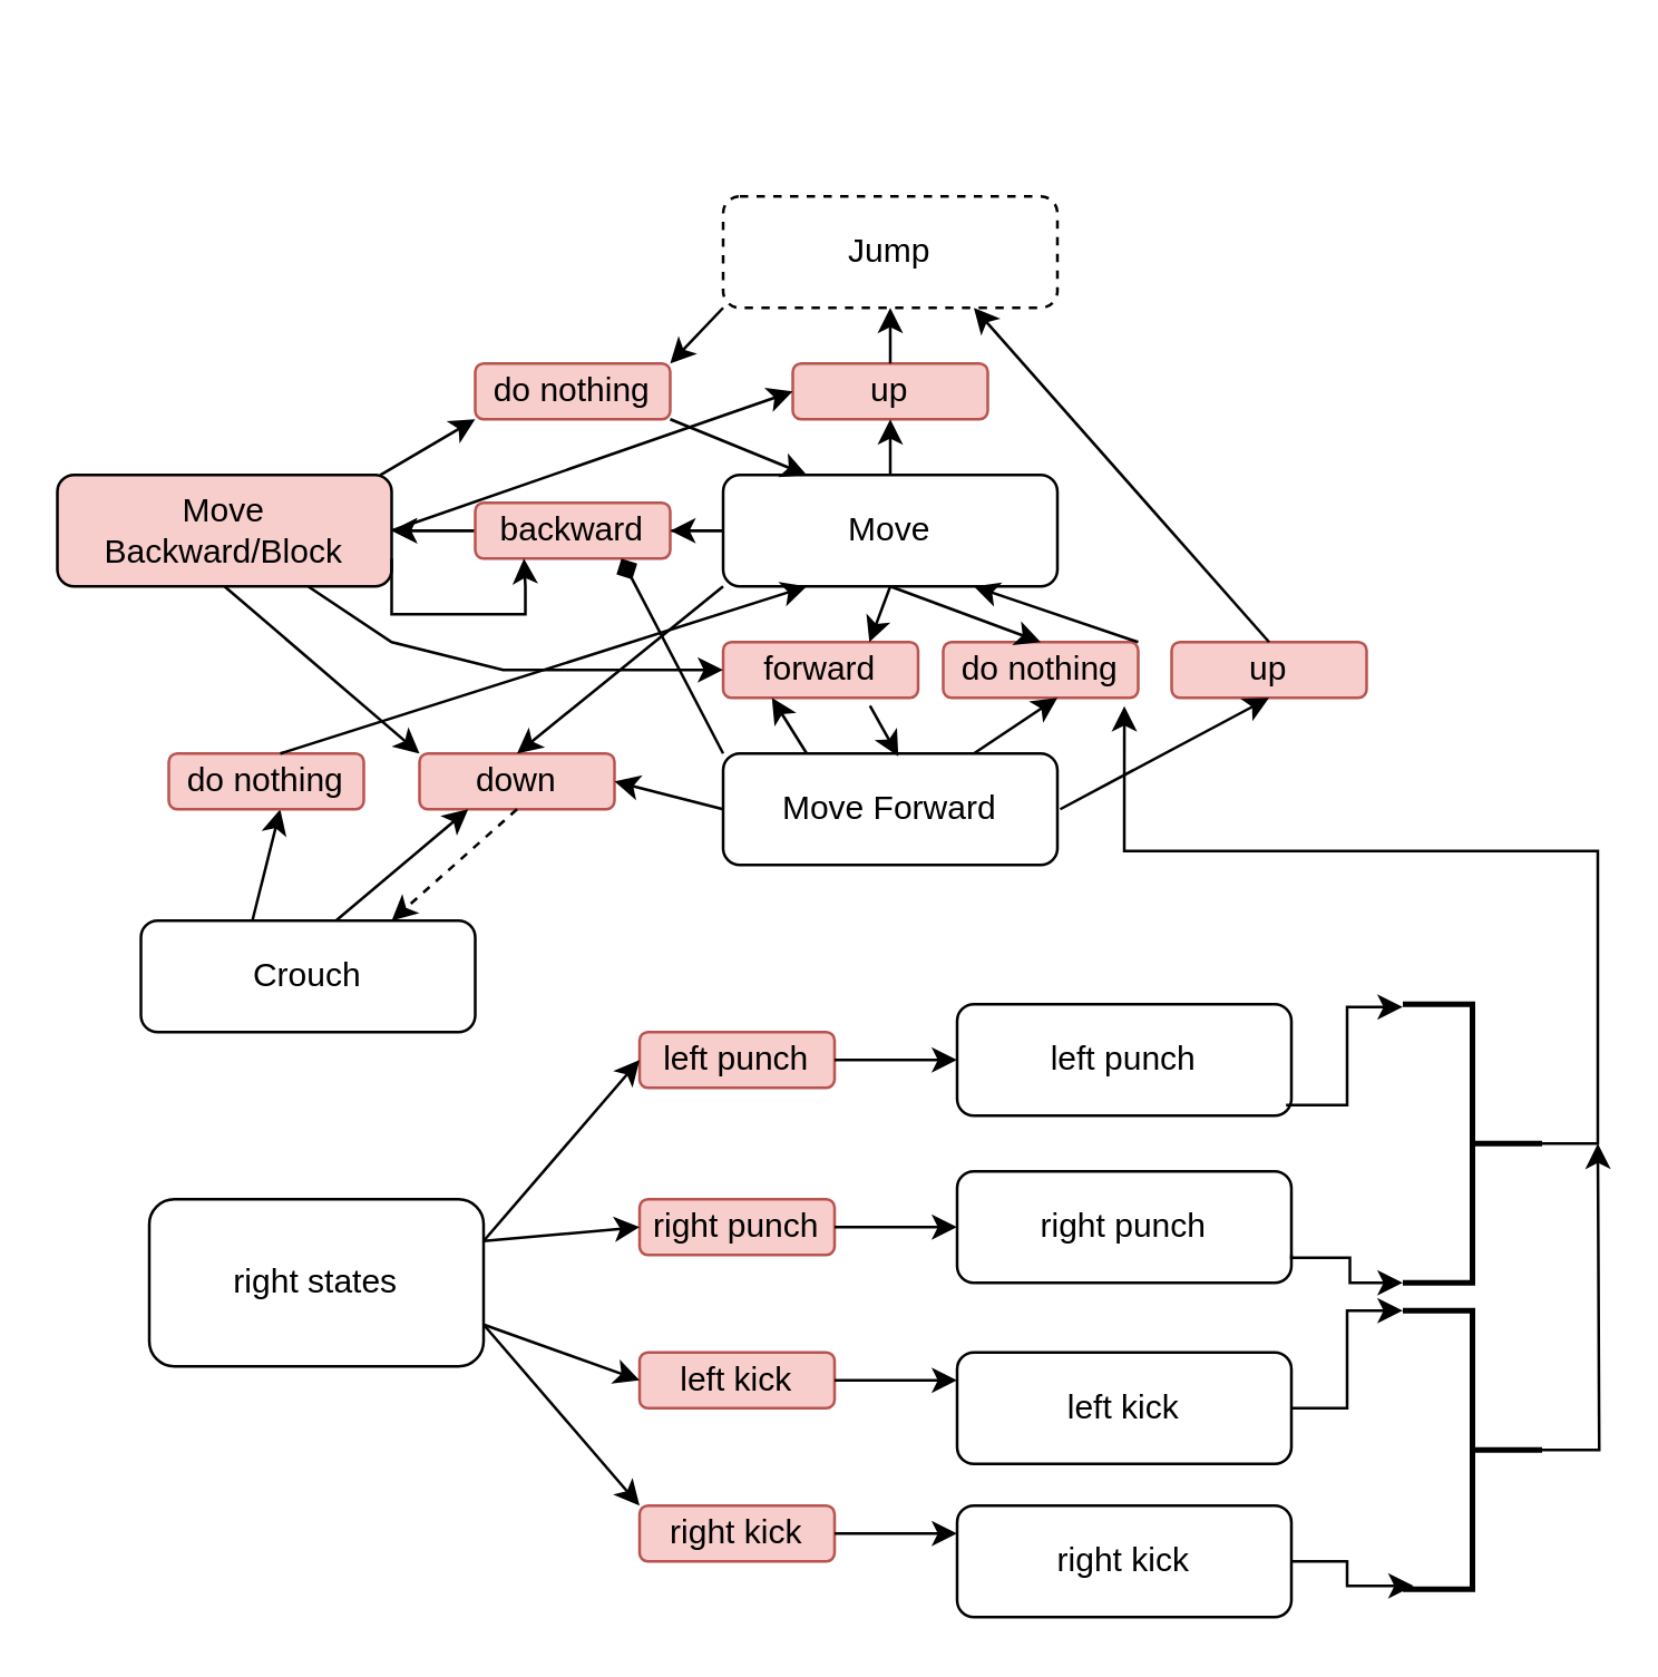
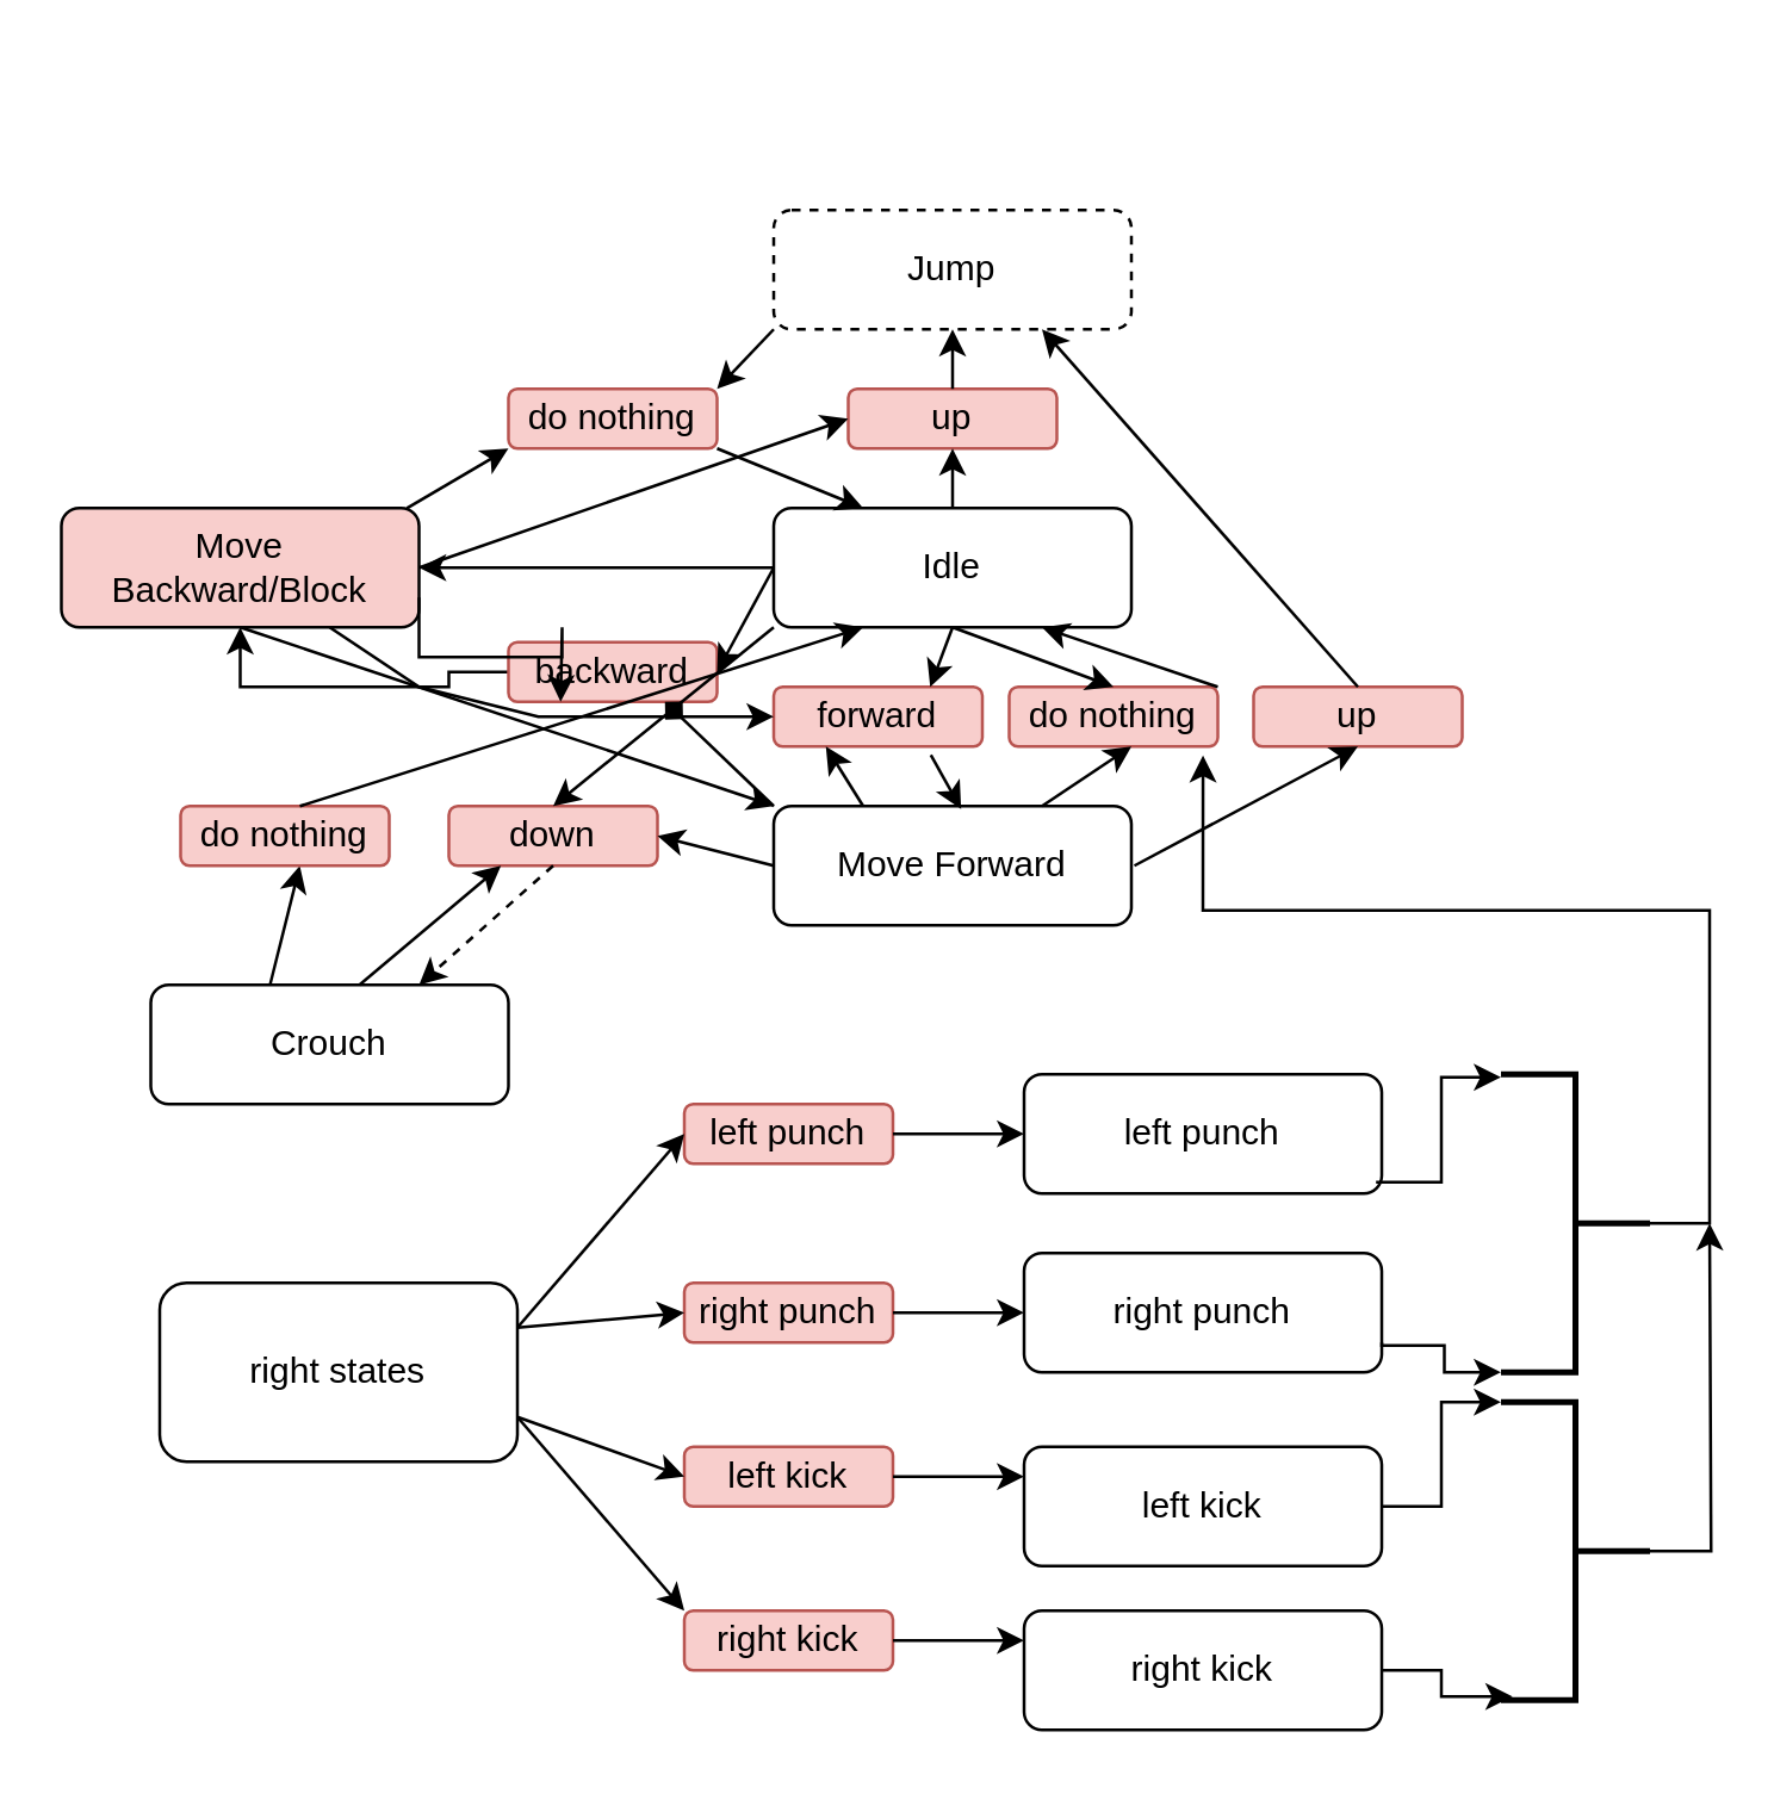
- <mxCell id="22" value="backward" style="rounded=1;whiteSpace=wrap;html=1;fillColor=#f8cecc;strokeColor=#b85450;" vertex="1" parent="1"><mxGeometry x="170" y="180" width="70" height="20" as="geometry" /></mxCell>
+ <mxCell id="22" value="backward" style="rounded=1;whiteSpace=wrap;html=1;fillColor=#f8cecc;strokeColor=#b85450;" vertex="1" parent="1"><mxGeometry x="170" y="215" width="70" height="20" as="geometry" /></mxCell>
- <mxCell id="3" value="Move" style="rounded=1;whiteSpace=wrap;html=1;fontSize=12;glass=0;strokeWidth=1;shadow=0;" parent="1" vertex="1"><mxGeometry x="259" y="170" width="120" height="40" as="geometry" /></mxCell>
+ <mxCell id="3" value="Idle" style="rounded=1;whiteSpace=wrap;html=1;fontSize=12;glass=0;strokeWidth=1;shadow=0;" parent="1" vertex="1"><mxGeometry x="259" y="170" width="120" height="40" as="geometry" /></mxCell>
- <mxCell id="40" value="" style="endArrow=classic;html=1;rounded=0;exitX=0.5;exitY=1;exitDx=0;exitDy=0;entryX=0;entryY=0;entryDx=0;entryDy=0;" edge="1" parent="1" source="24" target="37"><mxGeometry width="50" height="50" relative="1" as="geometry"><mxPoint x="70" y="280" as="sourcePoint" /><mxPoint x="120" y="230" as="targetPoint" /></mxGeometry></mxCell>
+ <mxCell id="40" value="" style="endArrow=classic;html=1;rounded=0;exitX=0.5;exitY=1;exitDx=0;exitDy=0;" edge="1" parent="1" source="24" target="12"><mxGeometry width="50" height="50" relative="1" as="geometry"><mxPoint x="70" y="280" as="sourcePoint" /><mxPoint x="120" y="230" as="targetPoint" /></mxGeometry></mxCell>
